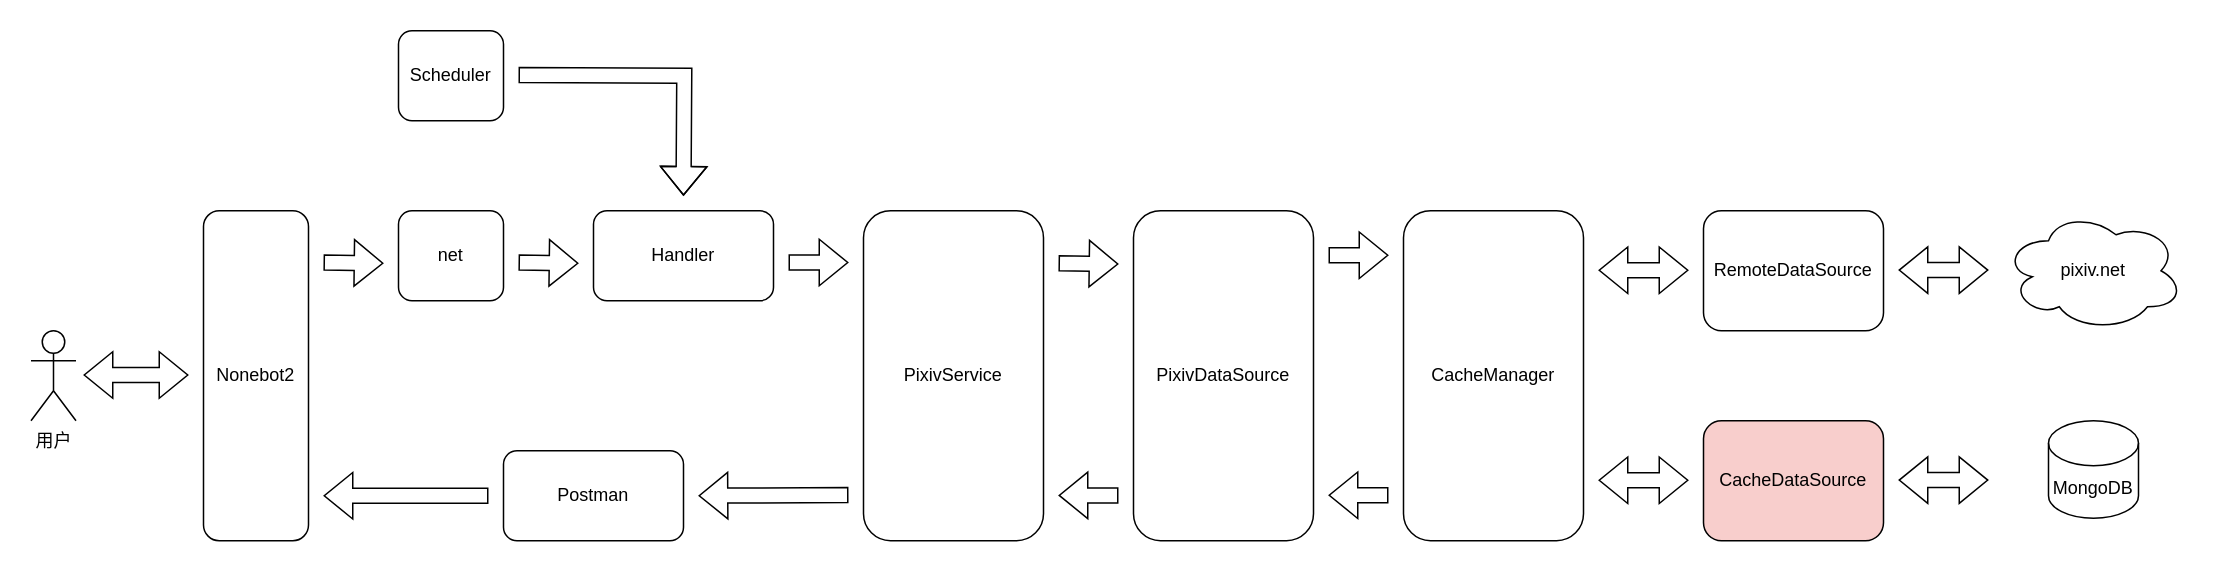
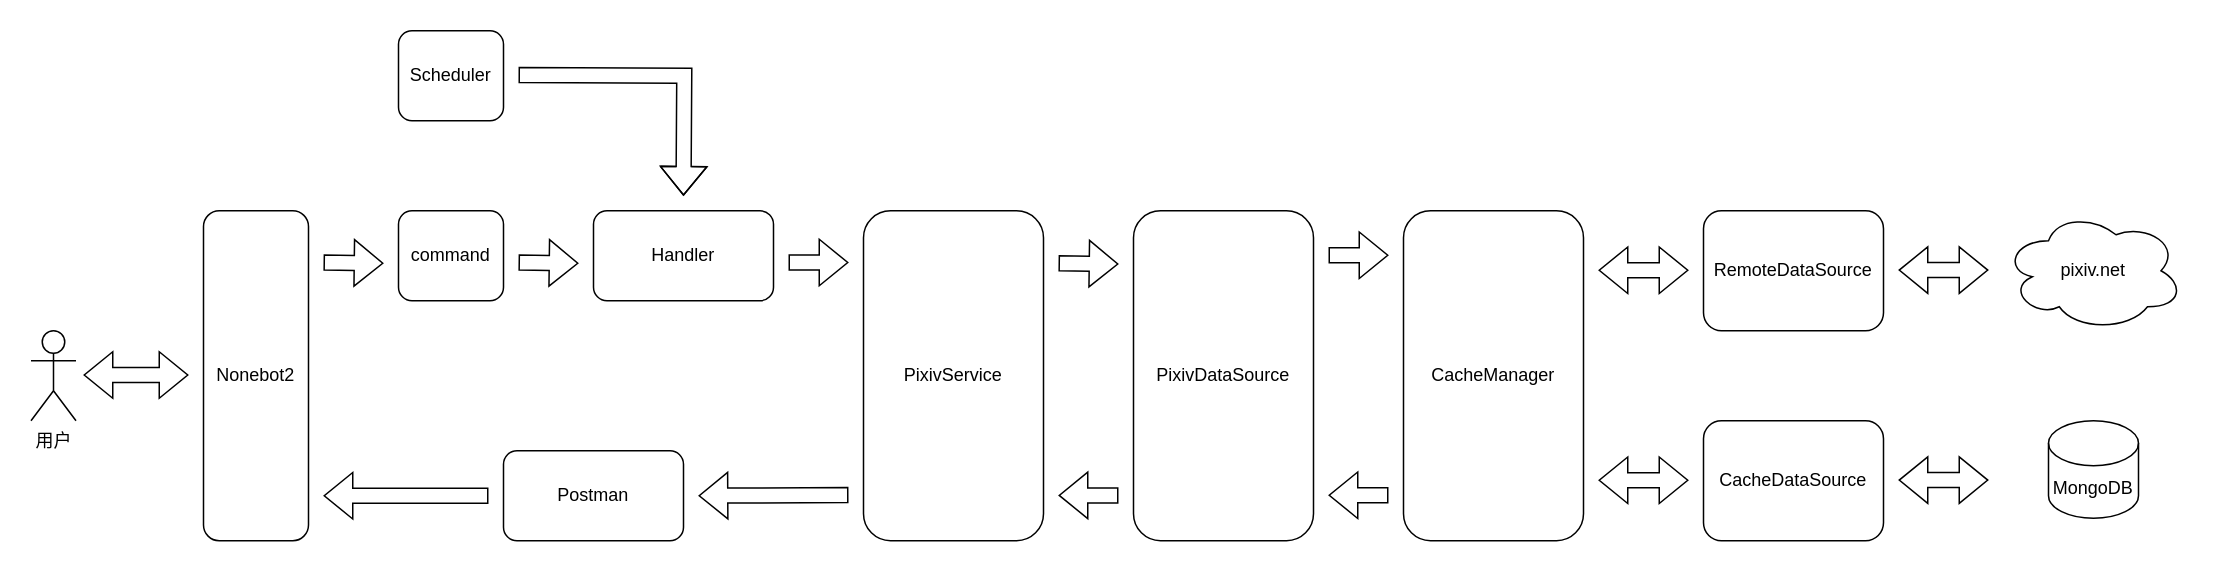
- <mxCell id="3" value="net" style="rounded=1;whiteSpace=wrap;html=1;" vertex="1" parent="1"><mxGeometry x="265" y="140" width="70" height="60" as="geometry" /></mxCell>
+ <mxCell id="3" value="command" style="rounded=1;whiteSpace=wrap;html=1;" vertex="1" parent="1"><mxGeometry x="265" y="140" width="70" height="60" as="geometry" /></mxCell>
- <mxCell id="18" value="CacheDataSource" style="rounded=1;whiteSpace=wrap;html=1;fillColor=#f8cecc;" vertex="1" parent="1"><mxGeometry x="1135" y="280" width="120" height="80" as="geometry" /></mxCell>
+ <mxCell id="18" value="CacheDataSource" style="rounded=1;whiteSpace=wrap;html=1;" vertex="1" parent="1"><mxGeometry x="1135" y="280" width="120" height="80" as="geometry" /></mxCell>
